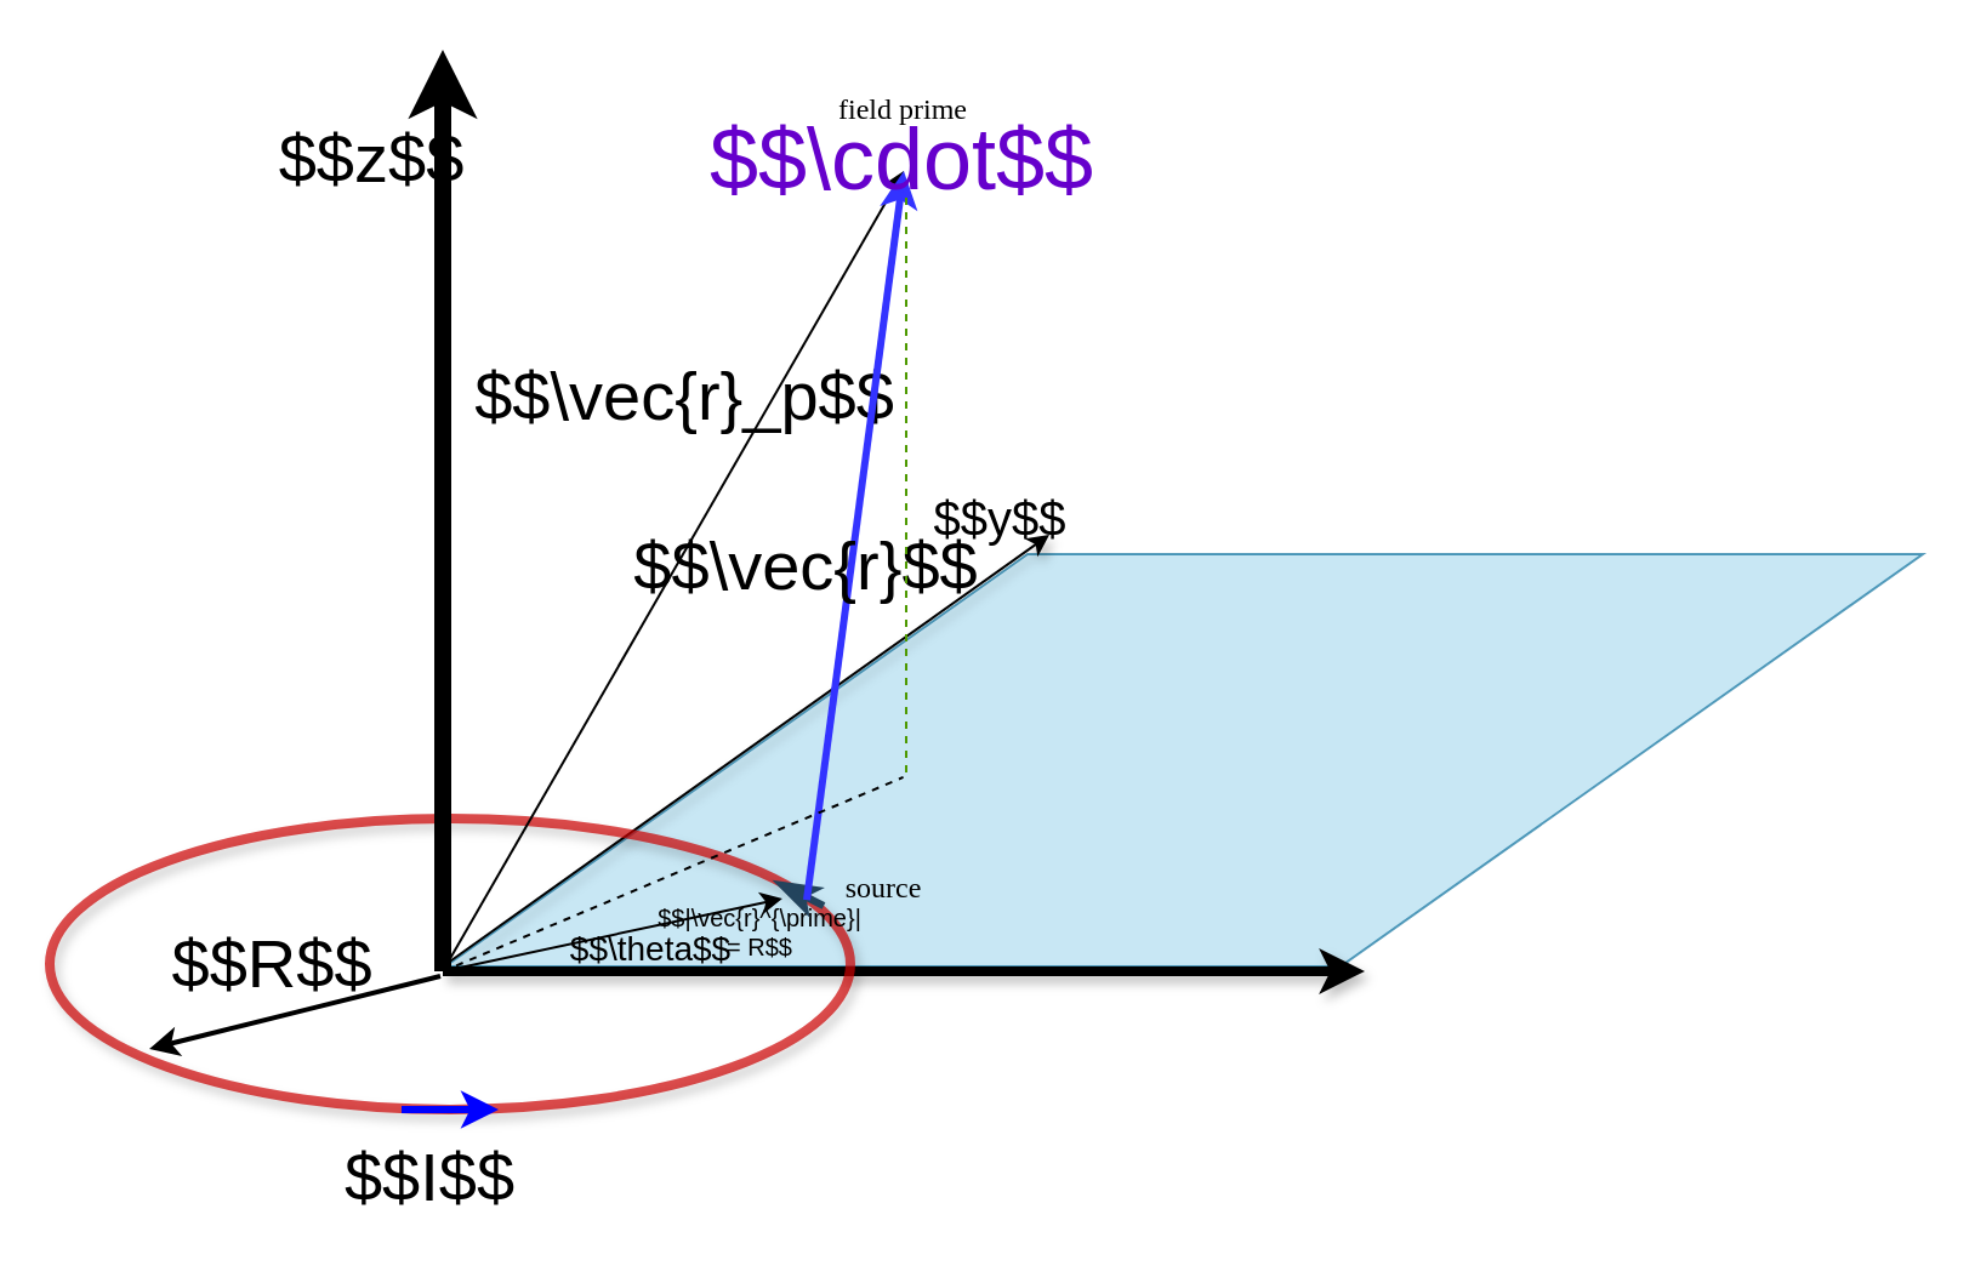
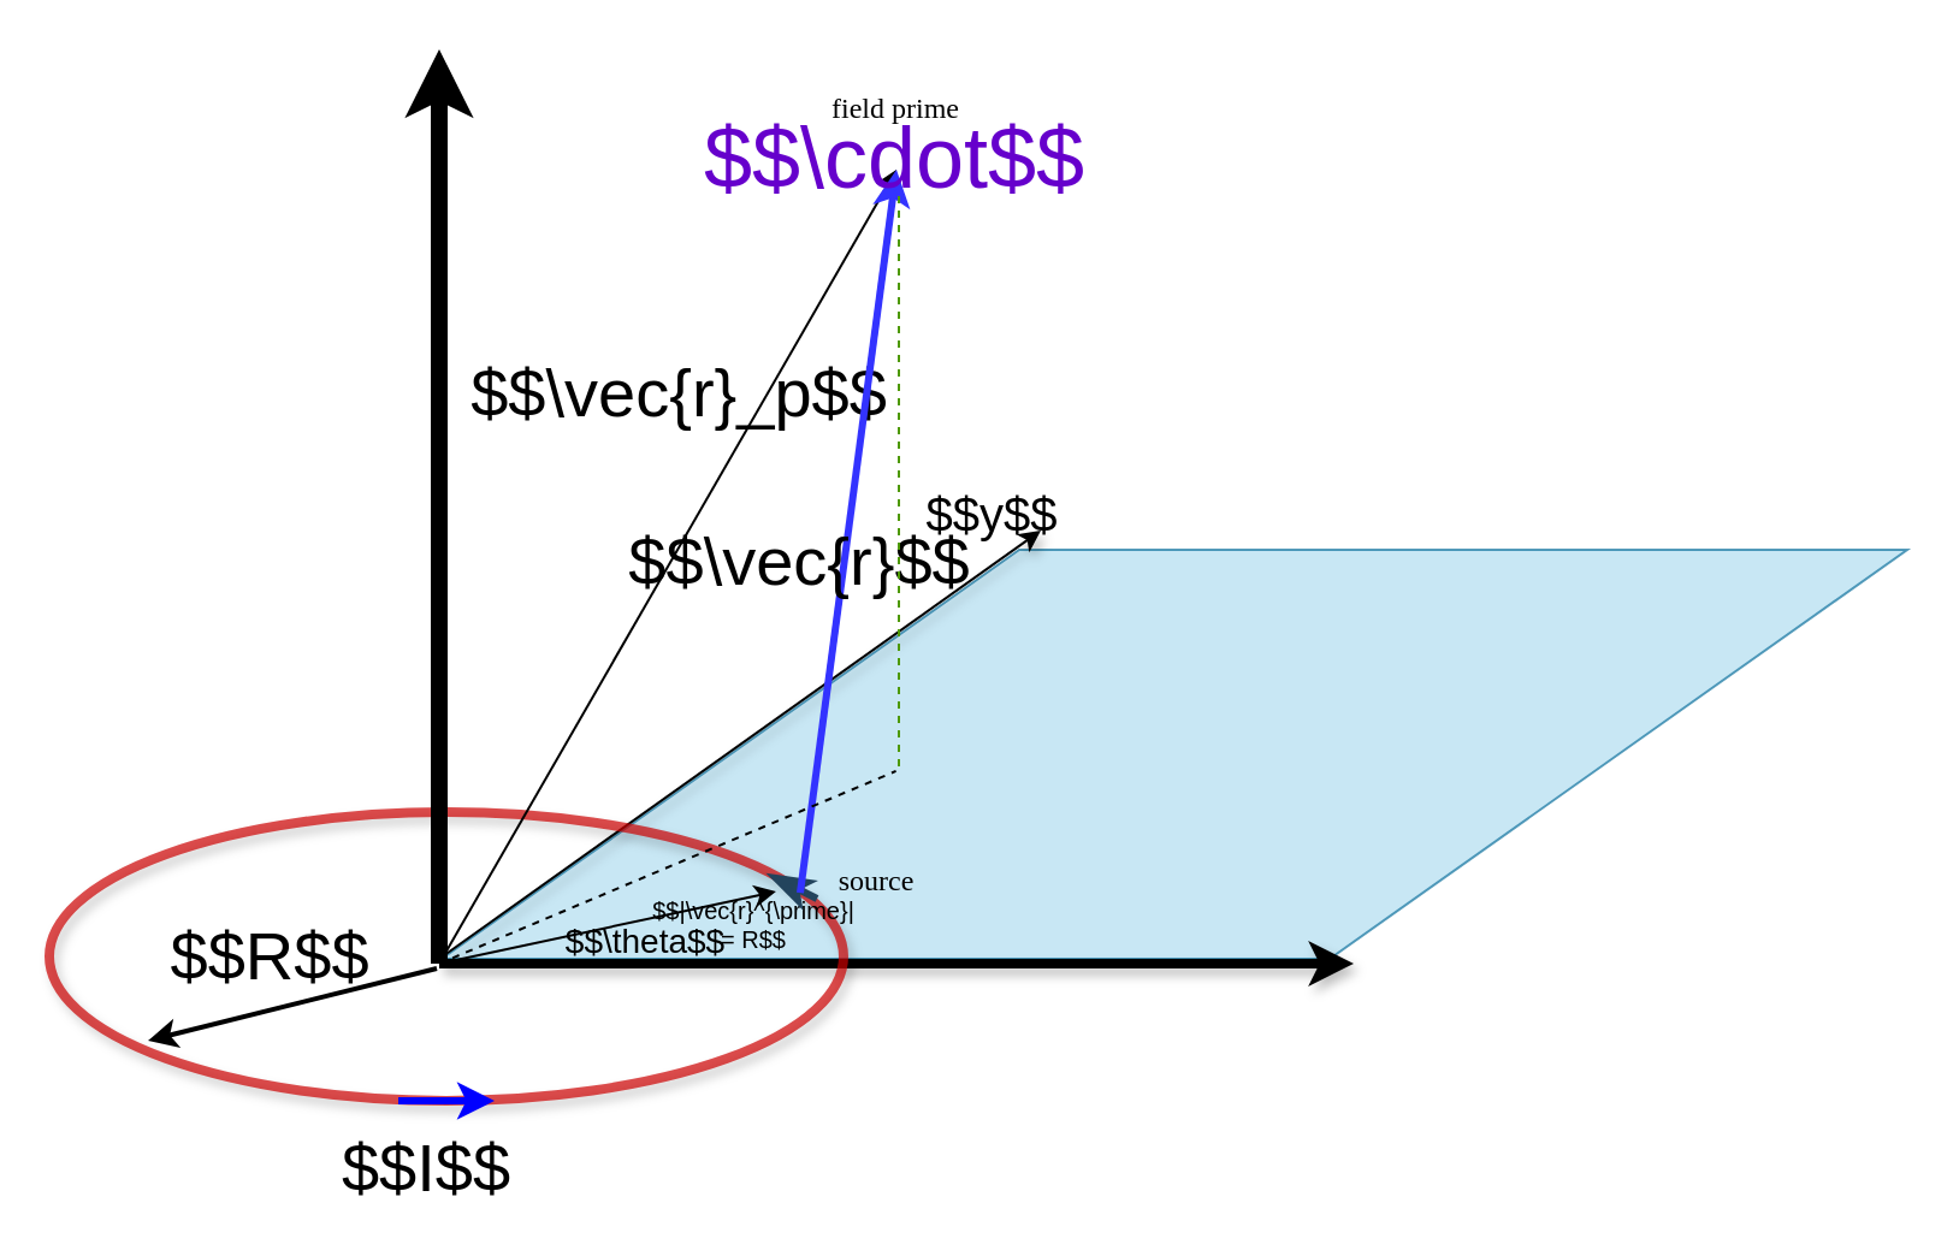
- <mxCell id="6" value="$$z$$" style="text;html=1;align=center;verticalAlign=middle;whiteSpace=wrap;rounded=0;fontSize=28;" parent="2" vertex="1"><mxGeometry x="103" y="30" width="60" height="30" as="geometry" /></mxCell>
